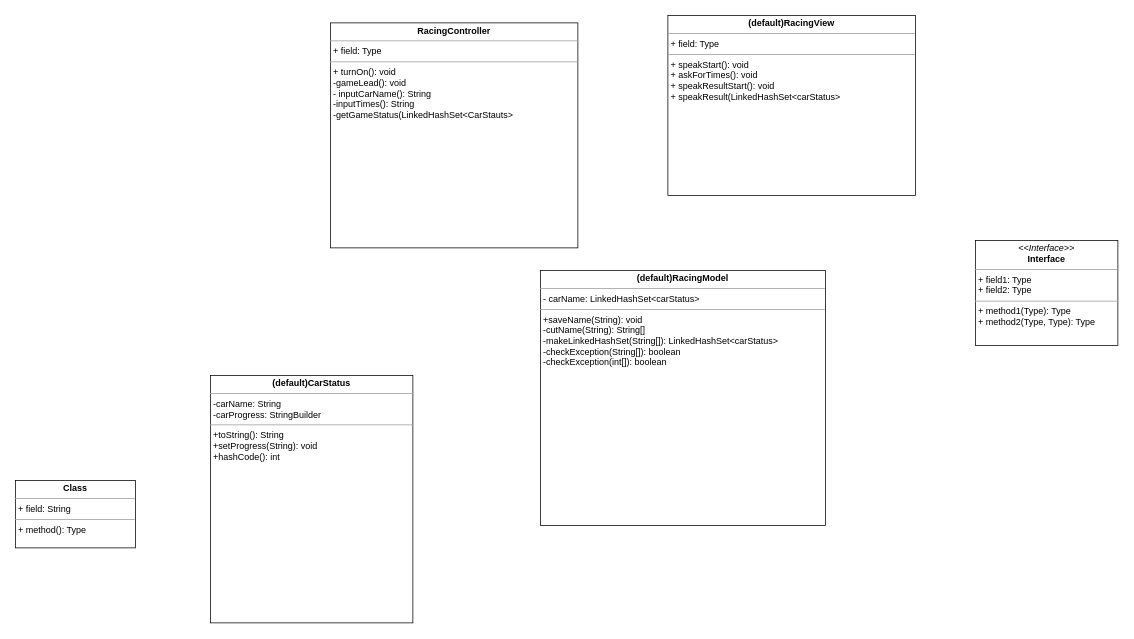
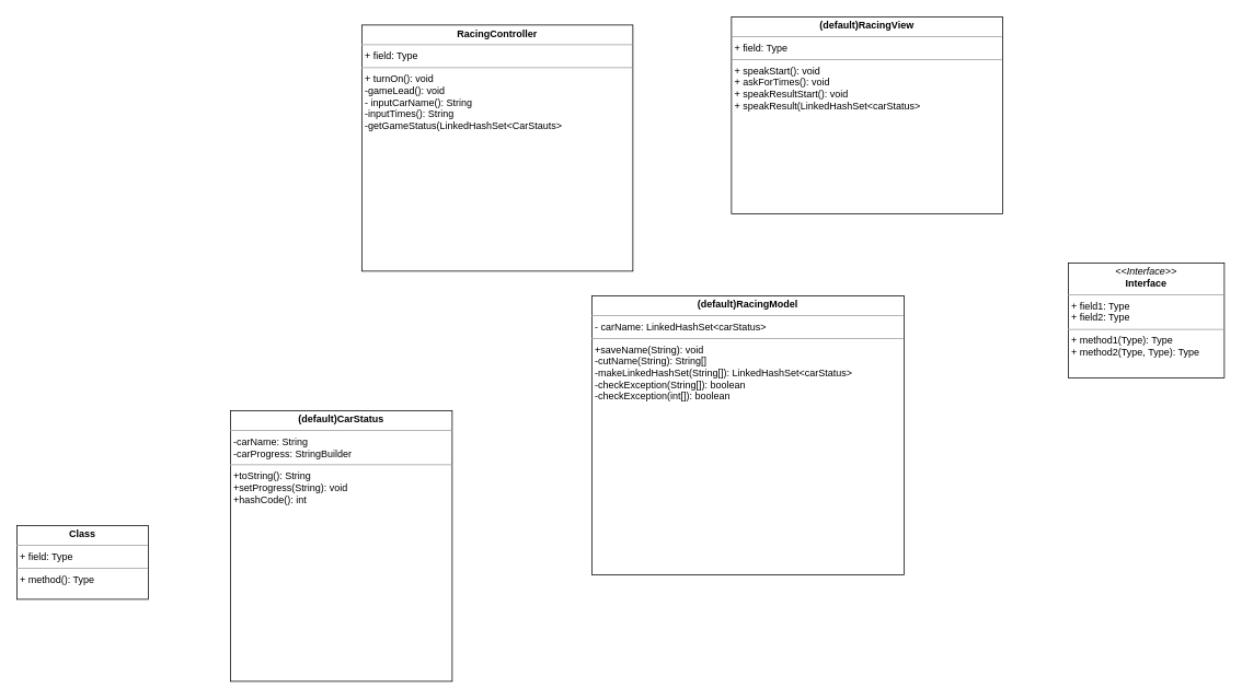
- <mxCell id="8" value="&lt;p style=&quot;margin:0px;margin-top:4px;text-align:center;&quot;&gt;&lt;b&gt;Class&lt;/b&gt;&lt;/p&gt;&lt;hr size=&quot;1&quot;/&gt;&lt;p style=&quot;margin:0px;margin-left:4px;&quot;&gt;+ field: String&lt;/p&gt;&lt;hr size=&quot;1&quot;/&gt;&lt;p style=&quot;margin:0px;margin-left:4px;&quot;&gt;+ method(): Type&lt;/p&gt;" style="verticalAlign=top;align=left;overflow=fill;fontSize=12;fontFamily=Helvetica;html=1;whiteSpace=wrap;" vertex="1" parent="1"><mxGeometry x="20" y="640" width="160" height="90" as="geometry" /></mxCell>
+ <mxCell id="8" value="&lt;p style=&quot;margin:0px;margin-top:4px;text-align:center;&quot;&gt;&lt;b&gt;Class&lt;/b&gt;&lt;/p&gt;&lt;hr size=&quot;1&quot;/&gt;&lt;p style=&quot;margin:0px;margin-left:4px;&quot;&gt;+ field: Type&lt;/p&gt;&lt;hr size=&quot;1&quot;/&gt;&lt;p style=&quot;margin:0px;margin-left:4px;&quot;&gt;+ method(): Type&lt;/p&gt;" style="verticalAlign=top;align=left;overflow=fill;fontSize=12;fontFamily=Helvetica;html=1;whiteSpace=wrap;" vertex="1" parent="1"><mxGeometry x="20" y="640" width="160" height="90" as="geometry" /></mxCell>
